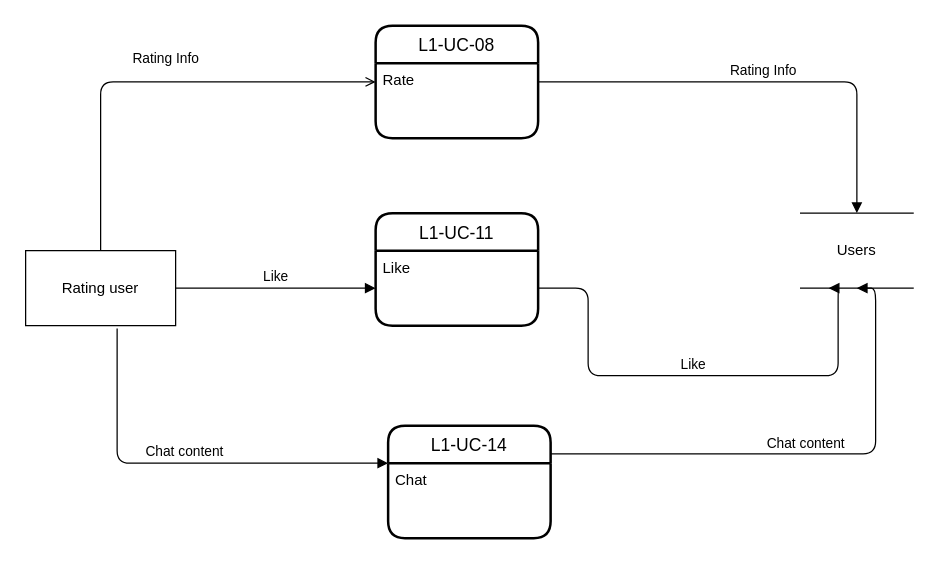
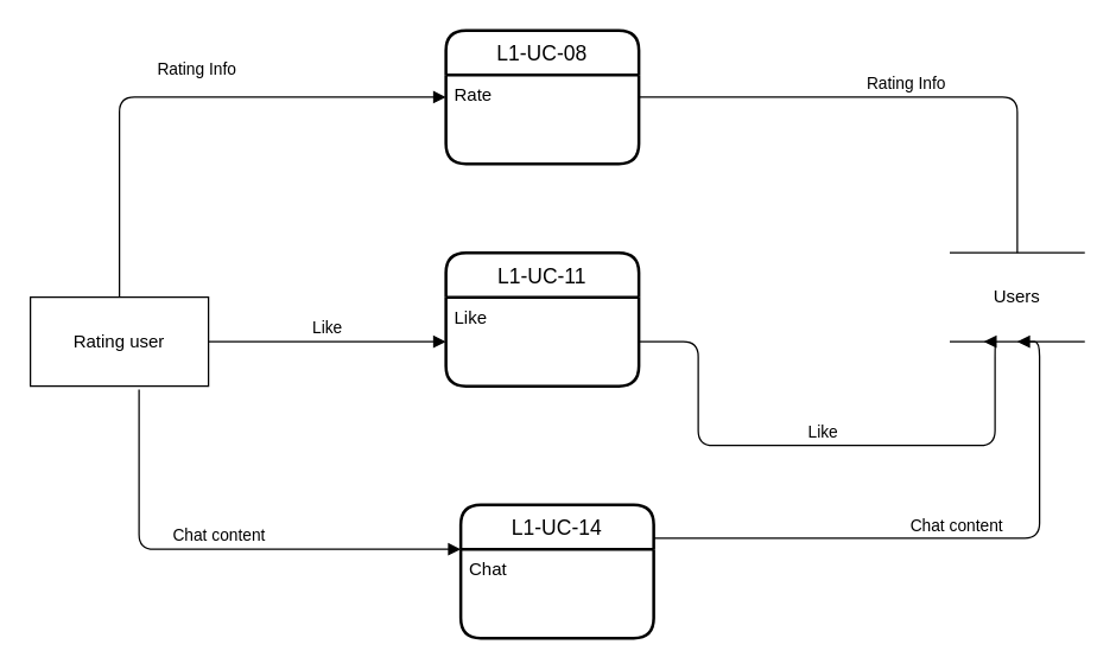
- <mxCell id="10" value="Rating Info" style="html=1;verticalAlign=bottom;endArrow=open;exitX=0.5;exitY=0;exitDx=0;exitDy=0;entryX=0;entryY=0.25;entryDx=0;entryDy=0;edgeStyle=orthogonalEdgeStyle;" parent="1" source="2" target="9" edge="1"><mxGeometry x="0.051" y="11" width="80" relative="1" as="geometry"><mxPoint x="80" y="110" as="sourcePoint" /><mxPoint x="160" y="110" as="targetPoint" /><mxPoint y="1" as="offset" /></mxGeometry></mxCell>
+ <mxCell id="10" value="Rating Info" style="html=1;verticalAlign=bottom;endArrow=block;exitX=0.5;exitY=0;exitDx=0;exitDy=0;entryX=0;entryY=0.25;entryDx=0;entryDy=0;edgeStyle=orthogonalEdgeStyle;" parent="1" source="2" target="9" edge="1"><mxGeometry x="0.051" y="11" width="80" relative="1" as="geometry"><mxPoint x="80" y="110" as="sourcePoint" /><mxPoint x="160" y="110" as="targetPoint" /><mxPoint y="1" as="offset" /></mxGeometry></mxCell>
- <mxCell id="11" value="Rating Info" style="html=1;verticalAlign=bottom;endArrow=block;exitX=1;exitY=0.25;exitDx=0;exitDy=0;entryX=0.5;entryY=0;entryDx=0;entryDy=0;edgeStyle=orthogonalEdgeStyle;" parent="1" source="9" target="3" edge="1"><mxGeometry width="80" relative="1" as="geometry"><mxPoint x="500" y="135" as="sourcePoint" /><mxPoint x="720" y="0" as="targetPoint" /></mxGeometry></mxCell>
+ <mxCell id="11" value="Rating Info" style="html=1;verticalAlign=bottom;endArrow=none;exitX=1;exitY=0.25;exitDx=0;exitDy=0;entryX=0.5;entryY=0;entryDx=0;entryDy=0;edgeStyle=orthogonalEdgeStyle;" parent="1" source="9" target="3" edge="1"><mxGeometry width="80" relative="1" as="geometry"><mxPoint x="500" y="135" as="sourcePoint" /><mxPoint x="720" y="0" as="targetPoint" /></mxGeometry></mxCell>
